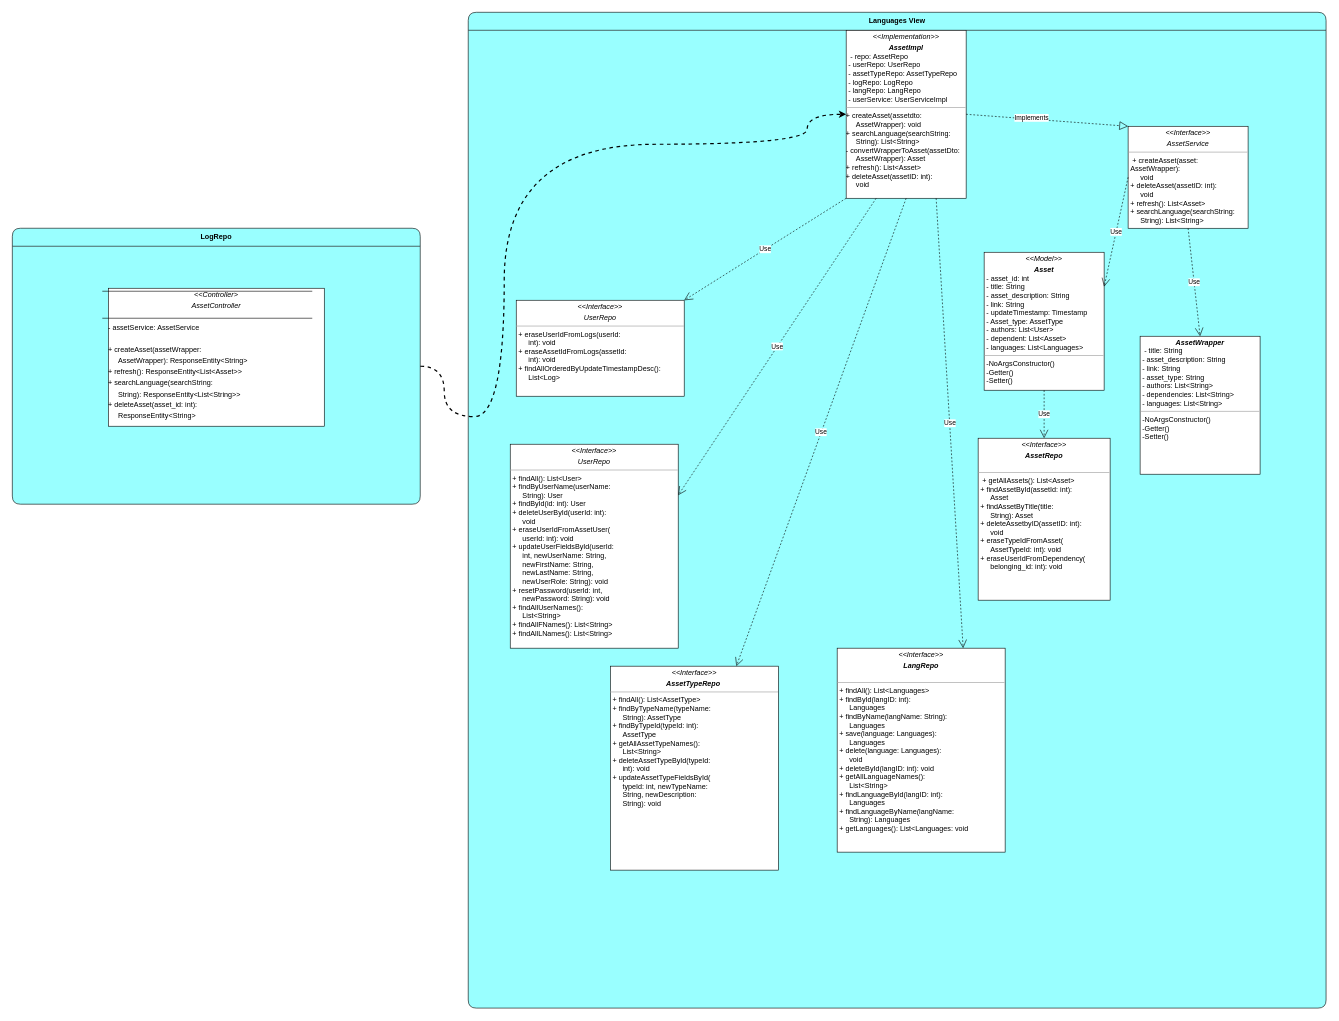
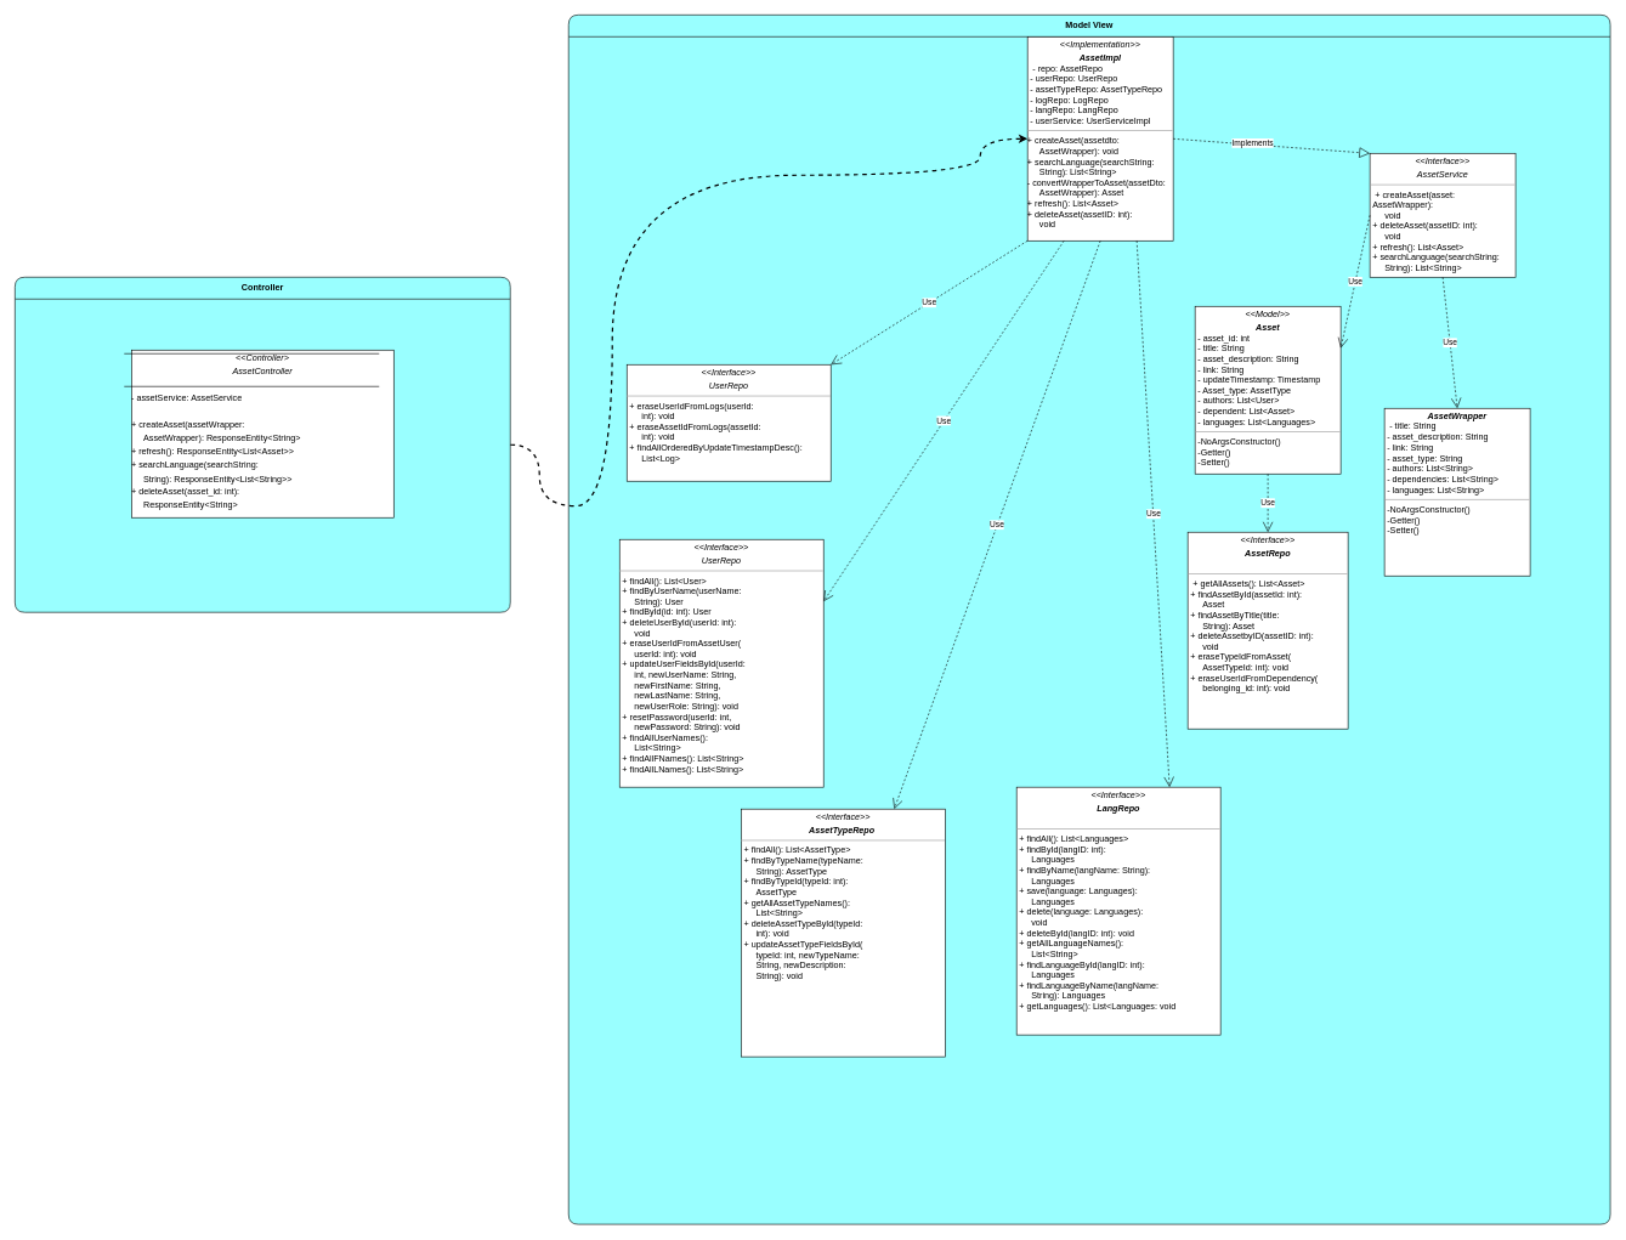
- <mxCell id="2" value="Languages View" style="swimlane;whiteSpace=wrap;html=1;startSize=30;rounded=1;swimlaneFillColor=#99FFFF;fillColor=#99FFFF;" vertex="1" parent="1"><mxGeometry x="780" y="20" width="1430" height="1660" as="geometry"><mxRectangle x="360" y="170" width="200" height="40" as="alternateBounds" /></mxGeometry></mxCell>
+ <mxCell id="2" value="Model View" style="swimlane;whiteSpace=wrap;html=1;startSize=30;rounded=1;swimlaneFillColor=#99FFFF;fillColor=#99FFFF;" vertex="1" parent="1"><mxGeometry x="780" y="20" width="1430" height="1660" as="geometry"><mxRectangle x="360" y="170" width="200" height="40" as="alternateBounds" /></mxGeometry></mxCell>
- <mxCell id="21" value="LogRepo" style="swimlane;whiteSpace=wrap;html=1;startSize=30;rounded=1;swimlaneFillColor=#99FFFF;fillColor=#99FFFF;" vertex="1" parent="1"><mxGeometry x="20" y="380" width="680" height="460" as="geometry"><mxRectangle x="360" y="170" width="200" height="40" as="alternateBounds" /></mxGeometry></mxCell>
+ <mxCell id="21" value="Controller" style="swimlane;whiteSpace=wrap;html=1;startSize=30;rounded=1;swimlaneFillColor=#99FFFF;fillColor=#99FFFF;" vertex="1" parent="1"><mxGeometry x="20" y="380" width="680" height="460" as="geometry"><mxRectangle x="360" y="170" width="200" height="40" as="alternateBounds" /></mxGeometry></mxCell>
